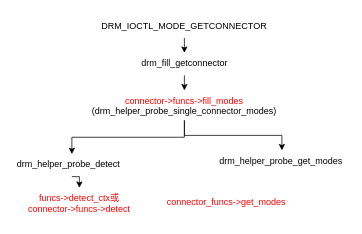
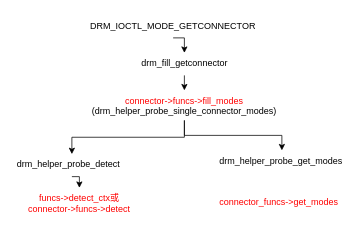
- <mxCell id="3" value="DRM_IOCTL_MODE_GETCONNECTOR" style="text;whiteSpace=wrap;html=1;align=center;" vertex="1" parent="1"><mxGeometry x="130" y="20" width="230" height="30" as="geometry" /></mxCell>
+ <mxCell id="3" value="DRM_IOCTL_MODE_GETCONNECTOR" style="text;whiteSpace=wrap;html=1;align=center;" vertex="1" parent="1"><mxGeometry x="115" y="20" width="230" height="30" as="geometry" /></mxCell>
- <mxCell id="13" value="&lt;font color=&quot;#ff0000&quot;&gt;connector_funcs-&amp;gt;get_modes&lt;/font&gt;" style="text;whiteSpace=wrap;html=1;" vertex="1" parent="1"><mxGeometry x="220" y="255" width="170" height="30" as="geometry" /></mxCell>
+ <mxCell id="13" value="&lt;font color=&quot;#ff0000&quot;&gt;connector_funcs-&amp;gt;get_modes&lt;/font&gt;" style="text;whiteSpace=wrap;html=1;" vertex="1" parent="1"><mxGeometry x="290" y="255" width="170" height="30" as="geometry" /></mxCell>
